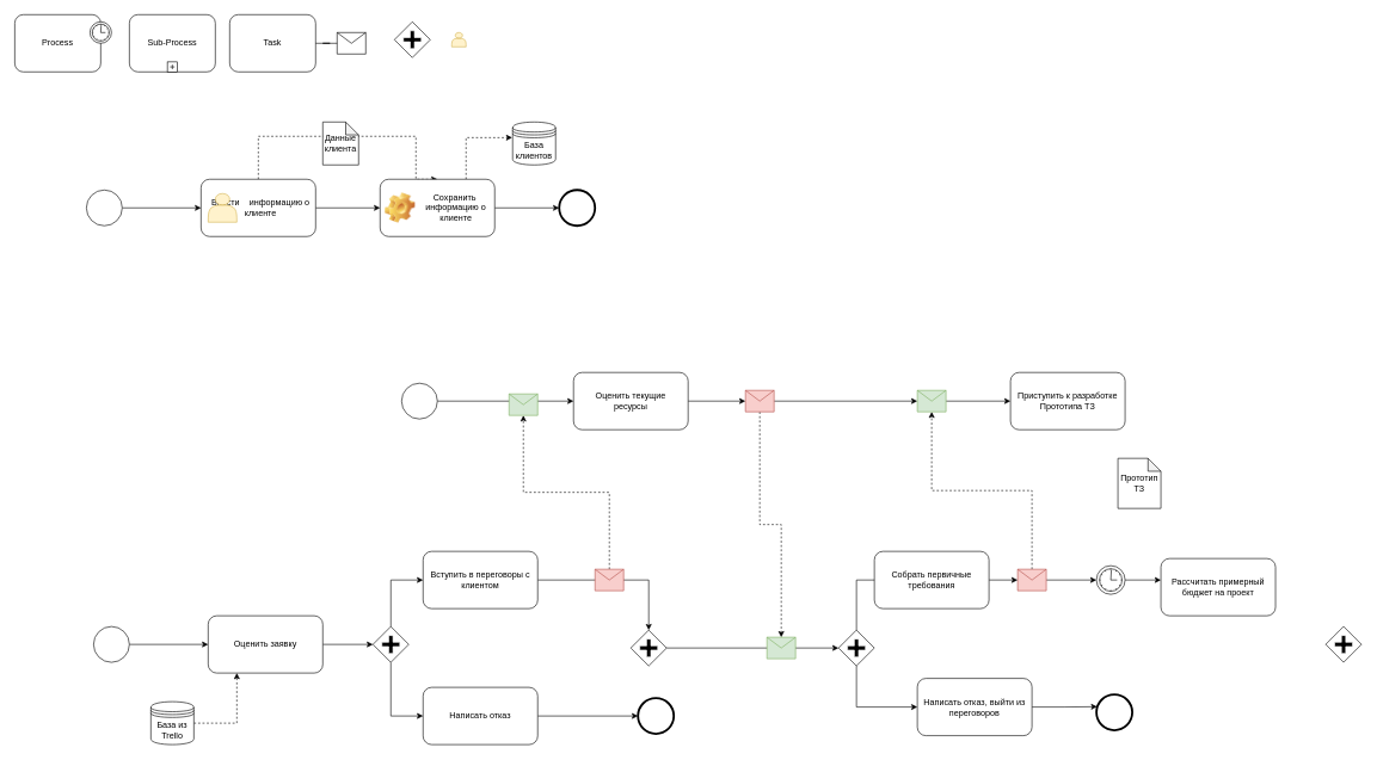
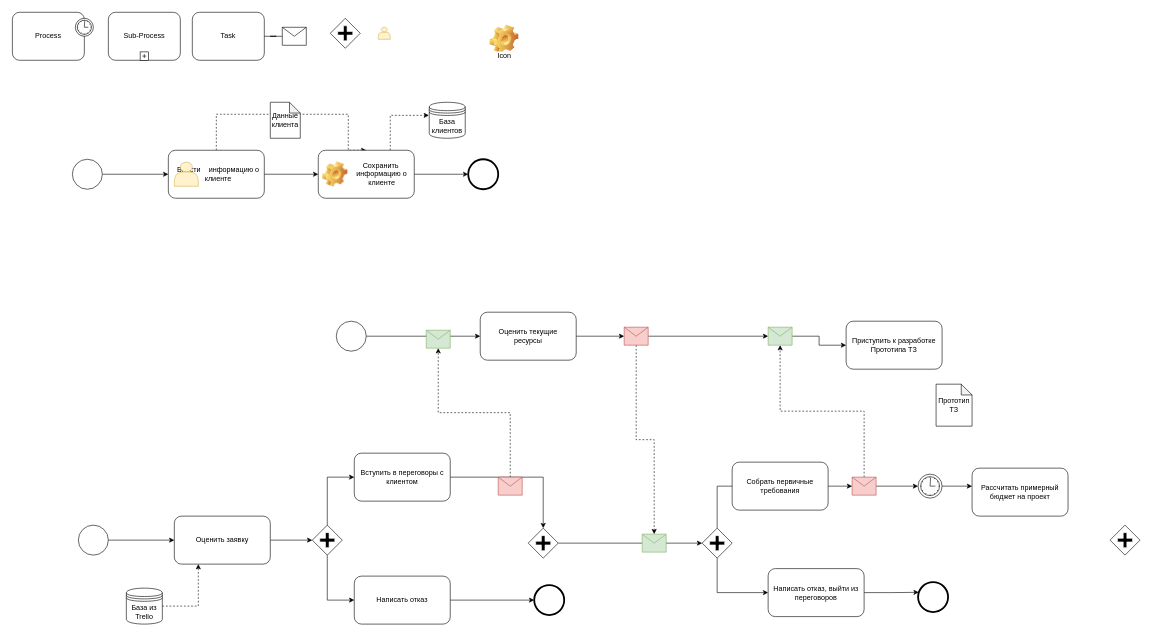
+ <mxCell id="16" value="Icon" style="icon;html=1;image=img/clipart/Gear_128x128.png" vertex="1" parent="1"><mxGeometry x="830" y="55" width="20" height="20" as="geometry" /></mxCell>
- <mxCell id="64" value="Приступить к разработке Прототипа ТЗ" style="shape=ext;rounded=1;html=1;whiteSpace=wrap;" vertex="1" parent="1"><mxGeometry x="1410" y="520" width="160" height="80" as="geometry" /></mxCell>
+ <mxCell id="64" value="Приступить к разработке Прототипа ТЗ" style="shape=ext;rounded=1;html=1;whiteSpace=wrap;" vertex="1" parent="1"><mxGeometry x="1410" y="535" width="160" height="80" as="geometry" /></mxCell>
- <mxCell id="36" value="Вступить в переговоры с клиентом" style="shape=ext;rounded=1;html=1;whiteSpace=wrap;" vertex="1" parent="1"><mxGeometry x="590" y="770" width="160" height="80" as="geometry" /></mxCell>
+ <mxCell id="36" value="Вступить в переговоры с клиентом" style="shape=ext;rounded=1;html=1;whiteSpace=wrap;" vertex="1" parent="1"><mxGeometry x="590" y="755" width="160" height="80" as="geometry" /></mxCell>
